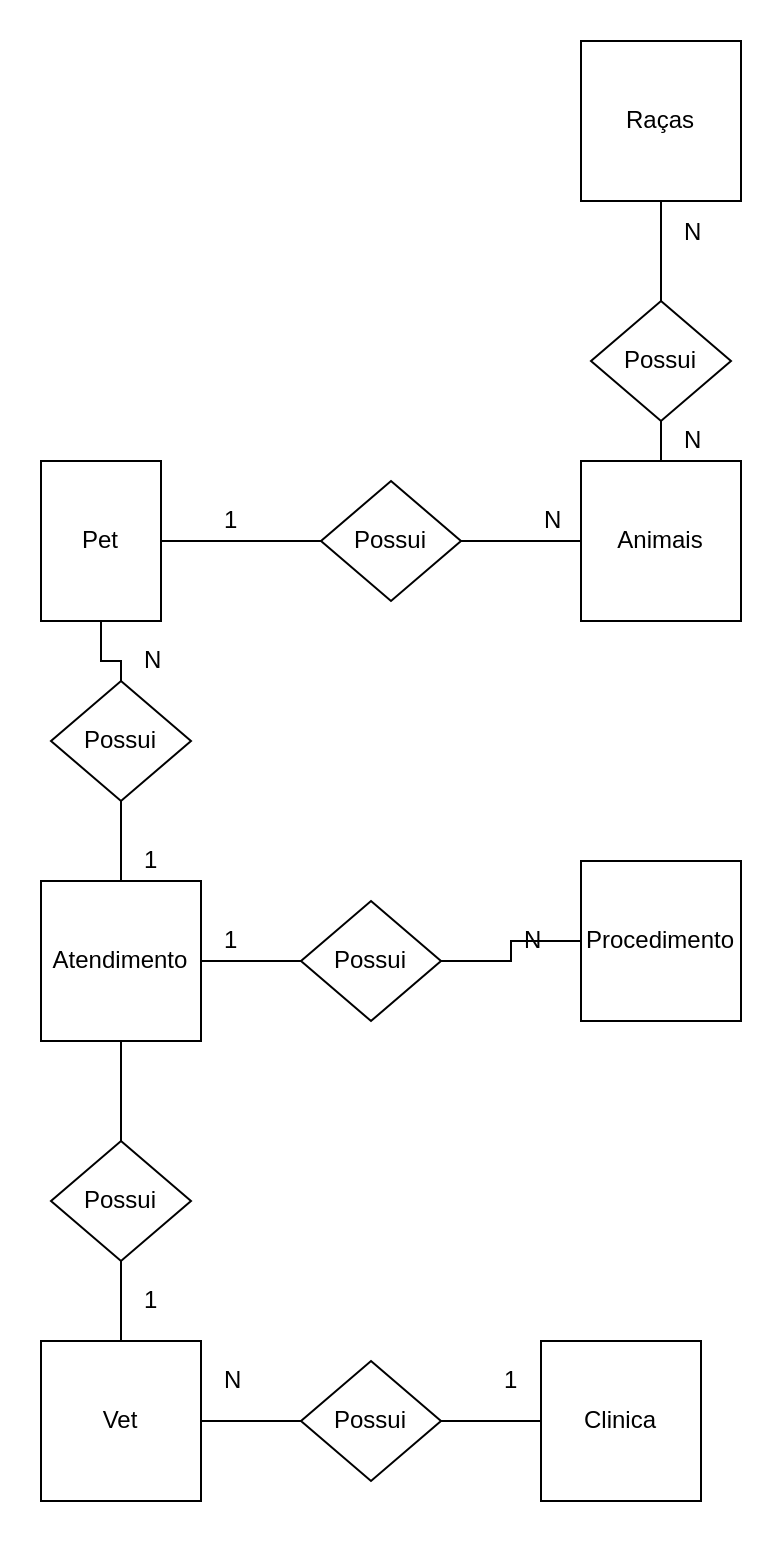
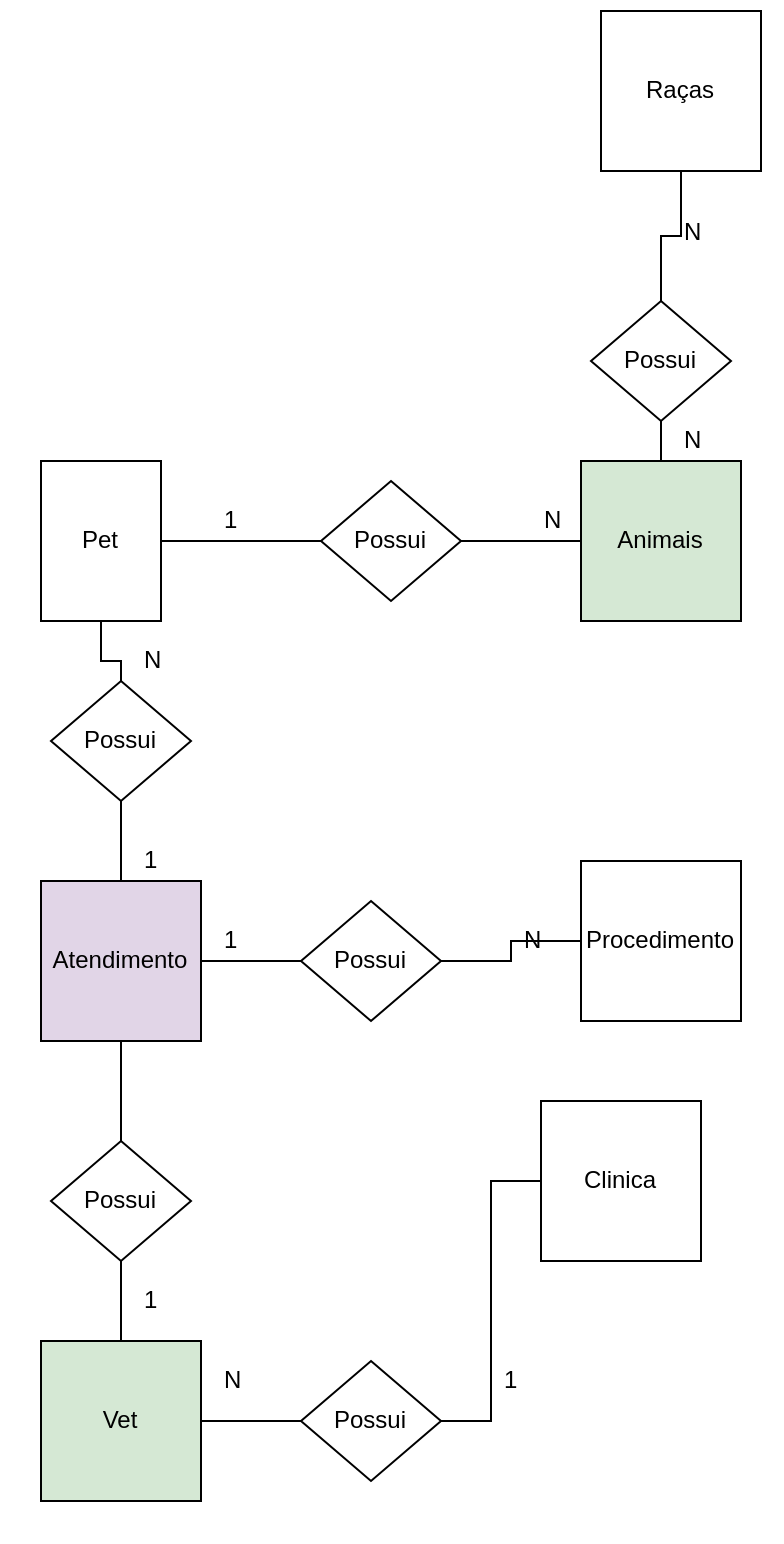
- <mxCell id="8" value="Raças" style="whiteSpace=wrap;html=1;aspect=fixed;" vertex="1" parent="1"><mxGeometry x="290" y="20" width="80" height="80" as="geometry" /></mxCell>
+ <mxCell id="8" value="Raças" style="whiteSpace=wrap;html=1;aspect=fixed;" vertex="1" parent="1"><mxGeometry x="300" y="5" width="80" height="80" as="geometry" /></mxCell>
- <mxCell id="6" value="Animais" style="whiteSpace=wrap;html=1;aspect=fixed;" vertex="1" parent="1"><mxGeometry x="290" y="230" width="80" height="80" as="geometry" /></mxCell>
+ <mxCell id="6" value="Animais" style="whiteSpace=wrap;html=1;aspect=fixed;fillColor=#d5e8d4;" vertex="1" parent="1"><mxGeometry x="290" y="230" width="80" height="80" as="geometry" /></mxCell>
- <mxCell id="16" value="Atendimento" style="whiteSpace=wrap;html=1;aspect=fixed;" vertex="1" parent="1"><mxGeometry x="20" y="440" width="80" height="80" as="geometry" /></mxCell>
+ <mxCell id="16" value="Atendimento" style="whiteSpace=wrap;html=1;aspect=fixed;fillColor=#e1d5e7;" vertex="1" parent="1"><mxGeometry x="20" y="440" width="80" height="80" as="geometry" /></mxCell>
- <mxCell id="23" value="Vet" style="whiteSpace=wrap;html=1;aspect=fixed;" vertex="1" parent="1"><mxGeometry x="20" y="670" width="80" height="80" as="geometry" /></mxCell>
+ <mxCell id="23" value="Vet" style="whiteSpace=wrap;html=1;aspect=fixed;fillColor=#d5e8d4;" vertex="1" parent="1"><mxGeometry x="20" y="670" width="80" height="80" as="geometry" /></mxCell>
- <mxCell id="27" value="Clinica" style="whiteSpace=wrap;html=1;aspect=fixed;" vertex="1" parent="1"><mxGeometry x="270" y="670" width="80" height="80" as="geometry" /></mxCell>
+ <mxCell id="27" value="Clinica" style="whiteSpace=wrap;html=1;aspect=fixed;" vertex="1" parent="1"><mxGeometry x="270" y="550" width="80" height="80" as="geometry" /></mxCell>
